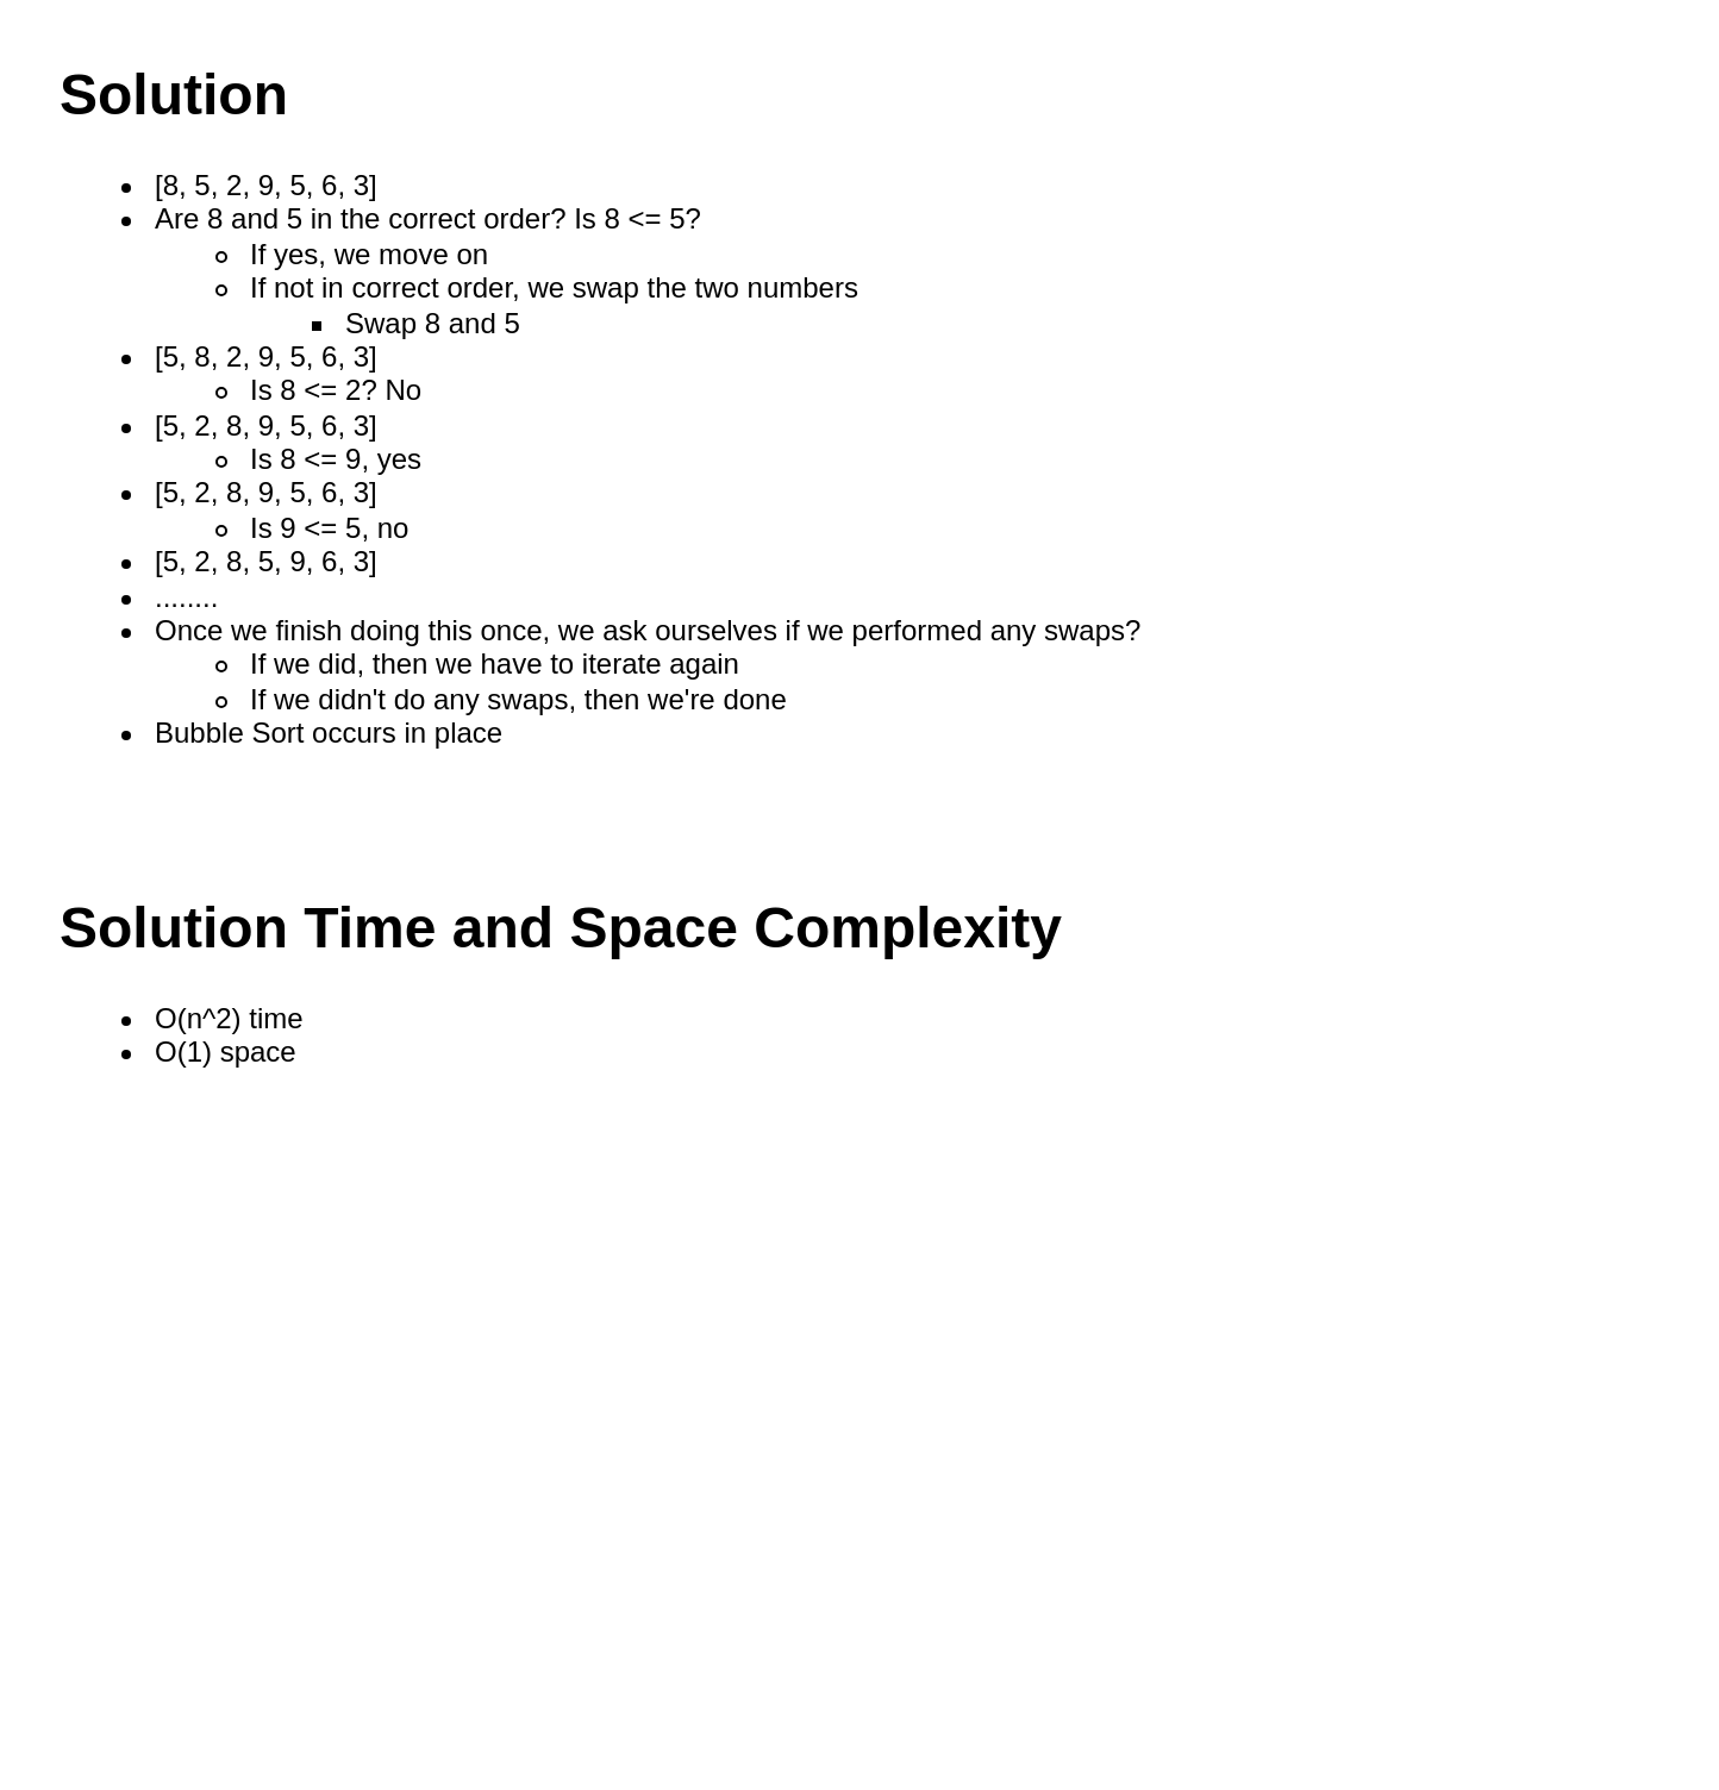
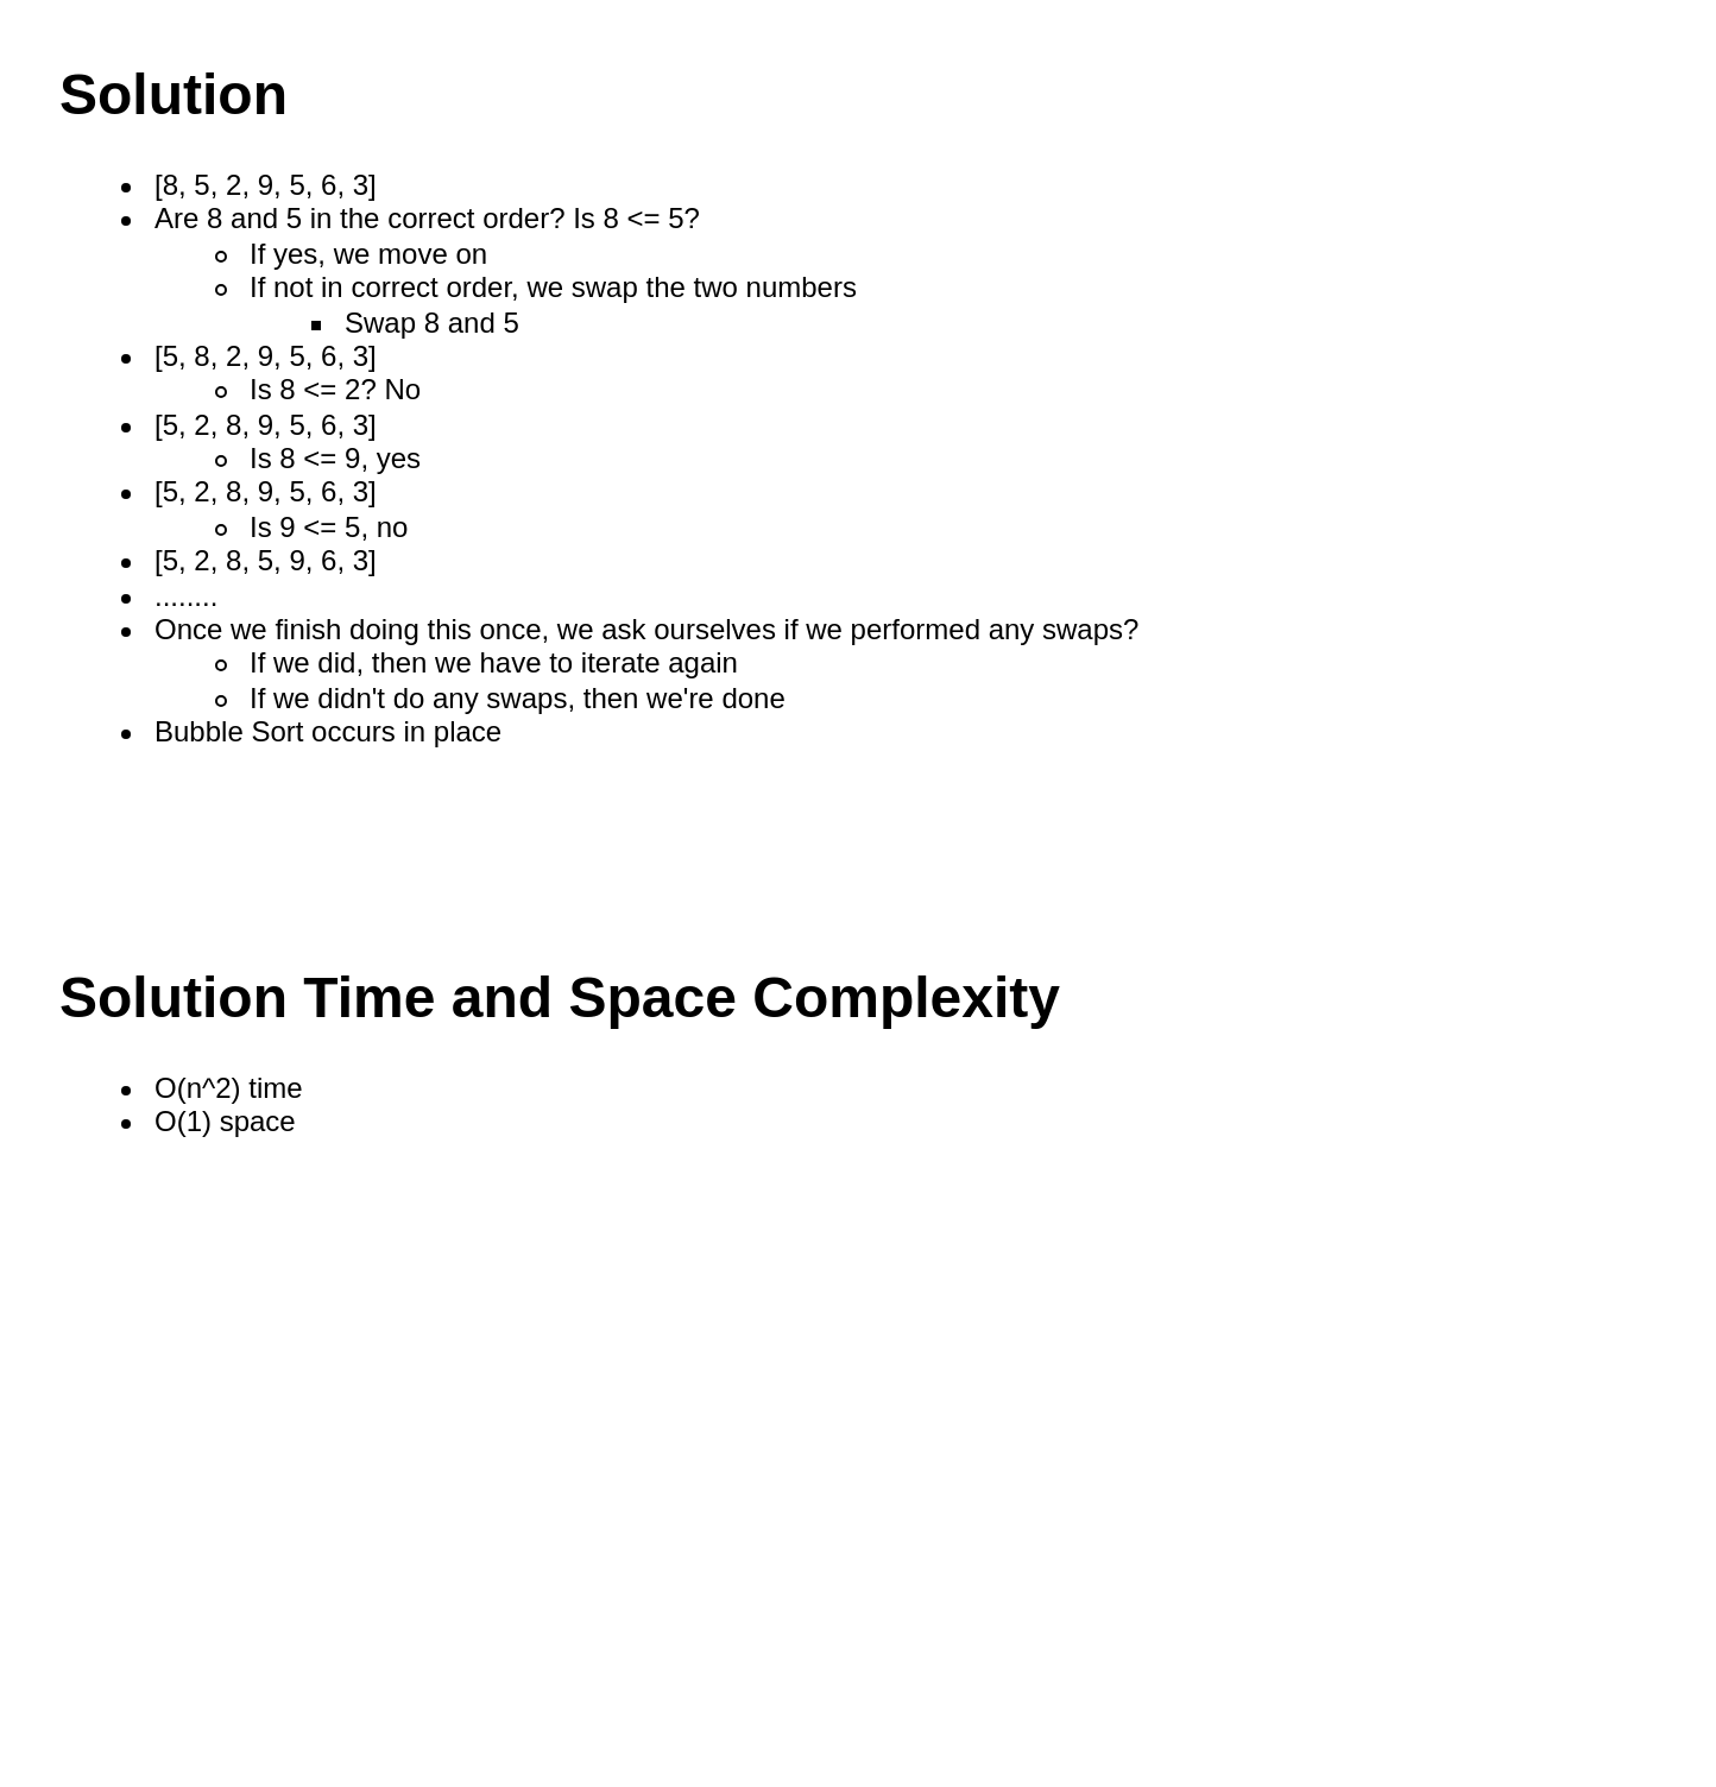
- <mxCell id="3" value="&lt;h1&gt;Solution Time and Space Complexity&lt;/h1&gt;&lt;p&gt;&lt;/p&gt;&lt;ul&gt;&lt;li&gt;O(n^2) time&lt;/li&gt;&lt;li&gt;O(1) space&lt;/li&gt;&lt;/ul&gt;&lt;p&gt;&lt;/p&gt;" style="text;html=1;strokeColor=none;fillColor=none;spacing=5;spacingTop=-20;whiteSpace=wrap;overflow=hidden;rounded=0;" vertex="1" parent="1"><mxGeometry x="20" y="370" width="680" height="330" as="geometry" /></mxCell>
+ <mxCell id="3" value="&lt;h1&gt;Solution Time and Space Complexity&lt;/h1&gt;&lt;p&gt;&lt;/p&gt;&lt;ul&gt;&lt;li&gt;O(n^2) time&lt;/li&gt;&lt;li&gt;O(1) space&lt;/li&gt;&lt;/ul&gt;&lt;p&gt;&lt;/p&gt;" style="text;html=1;strokeColor=none;fillColor=none;spacing=5;spacingTop=-20;whiteSpace=wrap;overflow=hidden;rounded=0;" vertex="1" parent="1"><mxGeometry x="20" y="400" width="680" height="330" as="geometry" /></mxCell>
